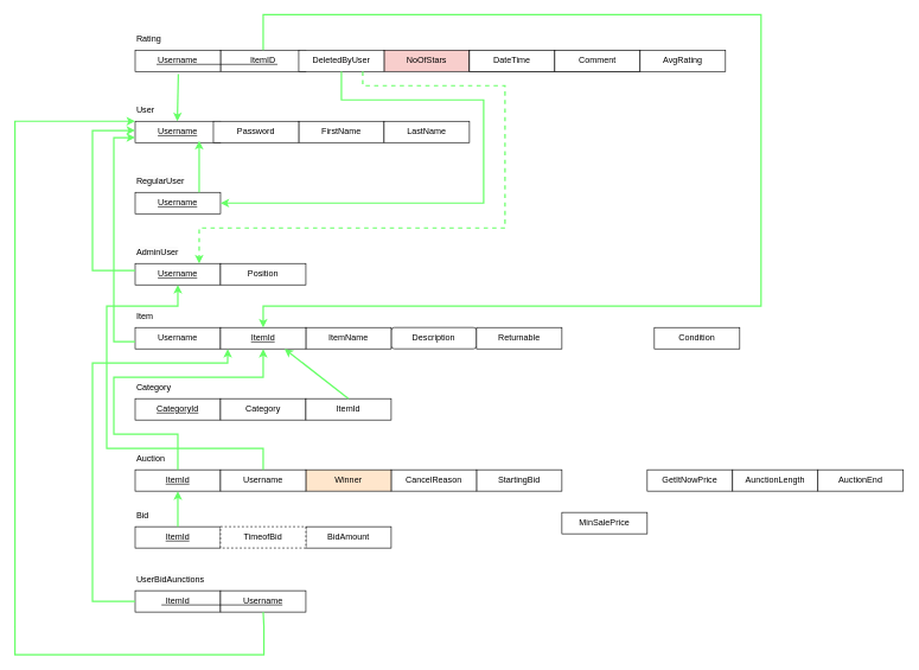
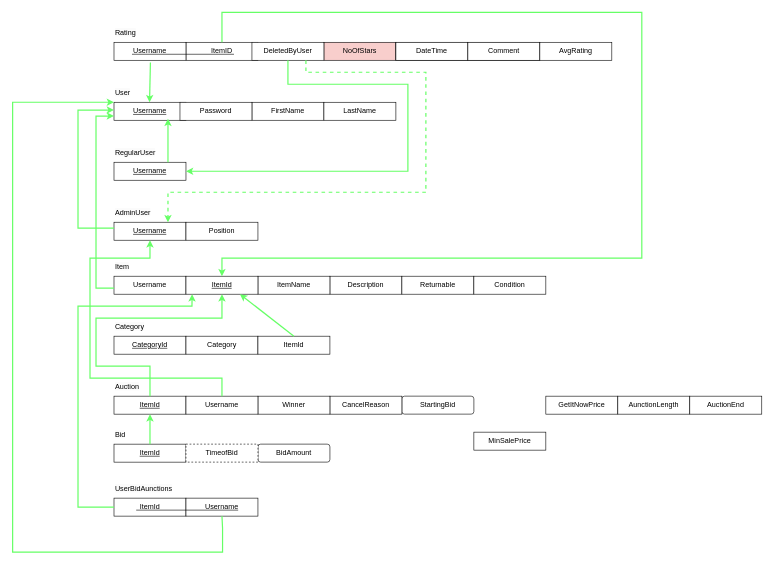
- <mxCell id="14" value="Description" style="whiteSpace=wrap;html=1;rounded=1;" vertex="1" parent="1"><mxGeometry x="549" y="460" width="120" height="30" as="geometry" /></mxCell>
+ <mxCell id="14" value="Description" style="whiteSpace=wrap;html=1;rounded=0;" vertex="1" parent="1"><mxGeometry x="549" y="460" width="120" height="30" as="geometry" /></mxCell>
- <mxCell id="21" value="Condition" style="whiteSpace=wrap;html=1;rounded=0;" vertex="1" parent="1"><mxGeometry x="919" y="460" width="120" height="30" as="geometry" /></mxCell>
+ <mxCell id="21" value="Condition" style="whiteSpace=wrap;html=1;rounded=0;" vertex="1" parent="1"><mxGeometry x="789" y="460" width="120" height="30" as="geometry" /></mxCell>
- <mxCell id="32" value="Winner" style="rounded=0;whiteSpace=wrap;html=1;fillColor=#ffe6cc;" vertex="1" parent="1"><mxGeometry x="429" y="660" width="120" height="30" as="geometry" /></mxCell>
+ <mxCell id="32" value="Winner" style="rounded=0;whiteSpace=wrap;html=1;" vertex="1" parent="1"><mxGeometry x="429" y="660" width="120" height="30" as="geometry" /></mxCell>
- <mxCell id="27" value="StartingBid" style="whiteSpace=wrap;html=1;rounded=0;" vertex="1" parent="1"><mxGeometry x="669" y="660" width="120" height="30" as="geometry" /></mxCell>
+ <mxCell id="27" value="StartingBid" style="whiteSpace=wrap;html=1;rounded=1;" vertex="1" parent="1"><mxGeometry x="669" y="660" width="120" height="30" as="geometry" /></mxCell>
- <mxCell id="40" value="BidAmount" style="whiteSpace=wrap;html=1;rounded=0;" vertex="1" parent="1"><mxGeometry x="429" y="740" width="120" height="30" as="geometry" /></mxCell>
+ <mxCell id="40" value="BidAmount" style="whiteSpace=wrap;html=1;rounded=1;" vertex="1" parent="1"><mxGeometry x="429" y="740" width="120" height="30" as="geometry" /></mxCell>
